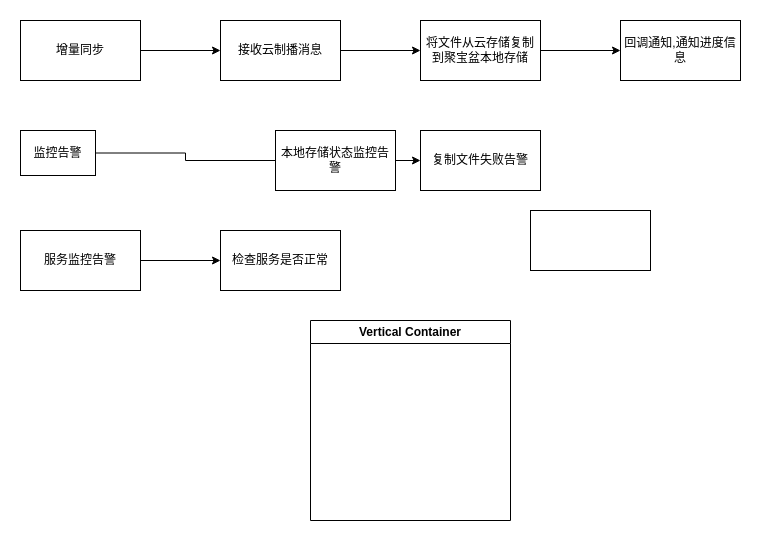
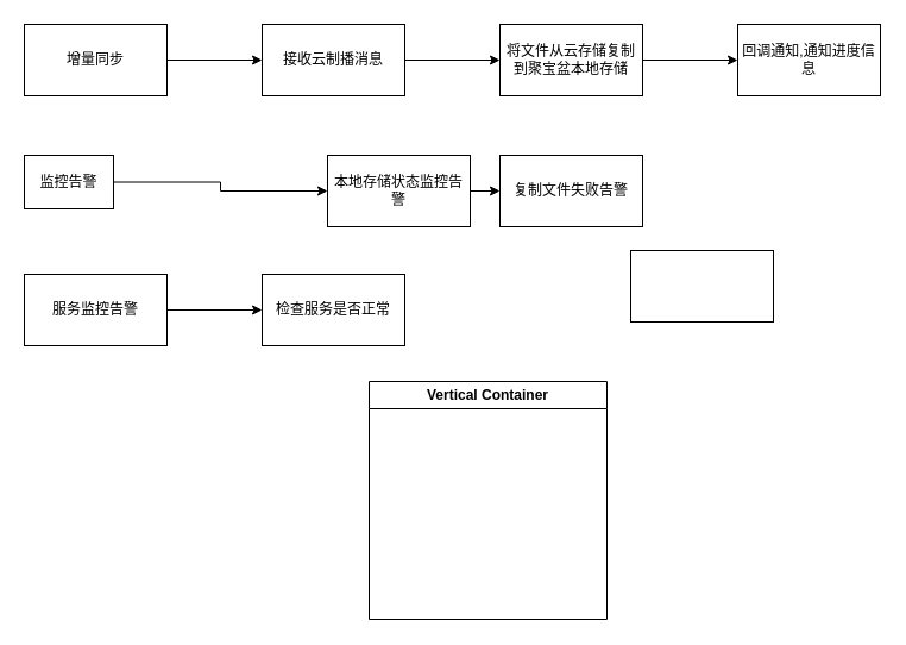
- <mxCell id="9" value="" style="edgeStyle=orthogonalEdgeStyle;rounded=0;orthogonalLoop=1;jettySize=auto;html=1;endArrow=none;" edge="1" parent="1" source="10" target="14"><mxGeometry relative="1" as="geometry" /></mxCell>
+ <mxCell id="9" value="" style="edgeStyle=orthogonalEdgeStyle;rounded=0;orthogonalLoop=1;jettySize=auto;html=1;" edge="1" parent="1" source="10" target="14"><mxGeometry relative="1" as="geometry" /></mxCell>
